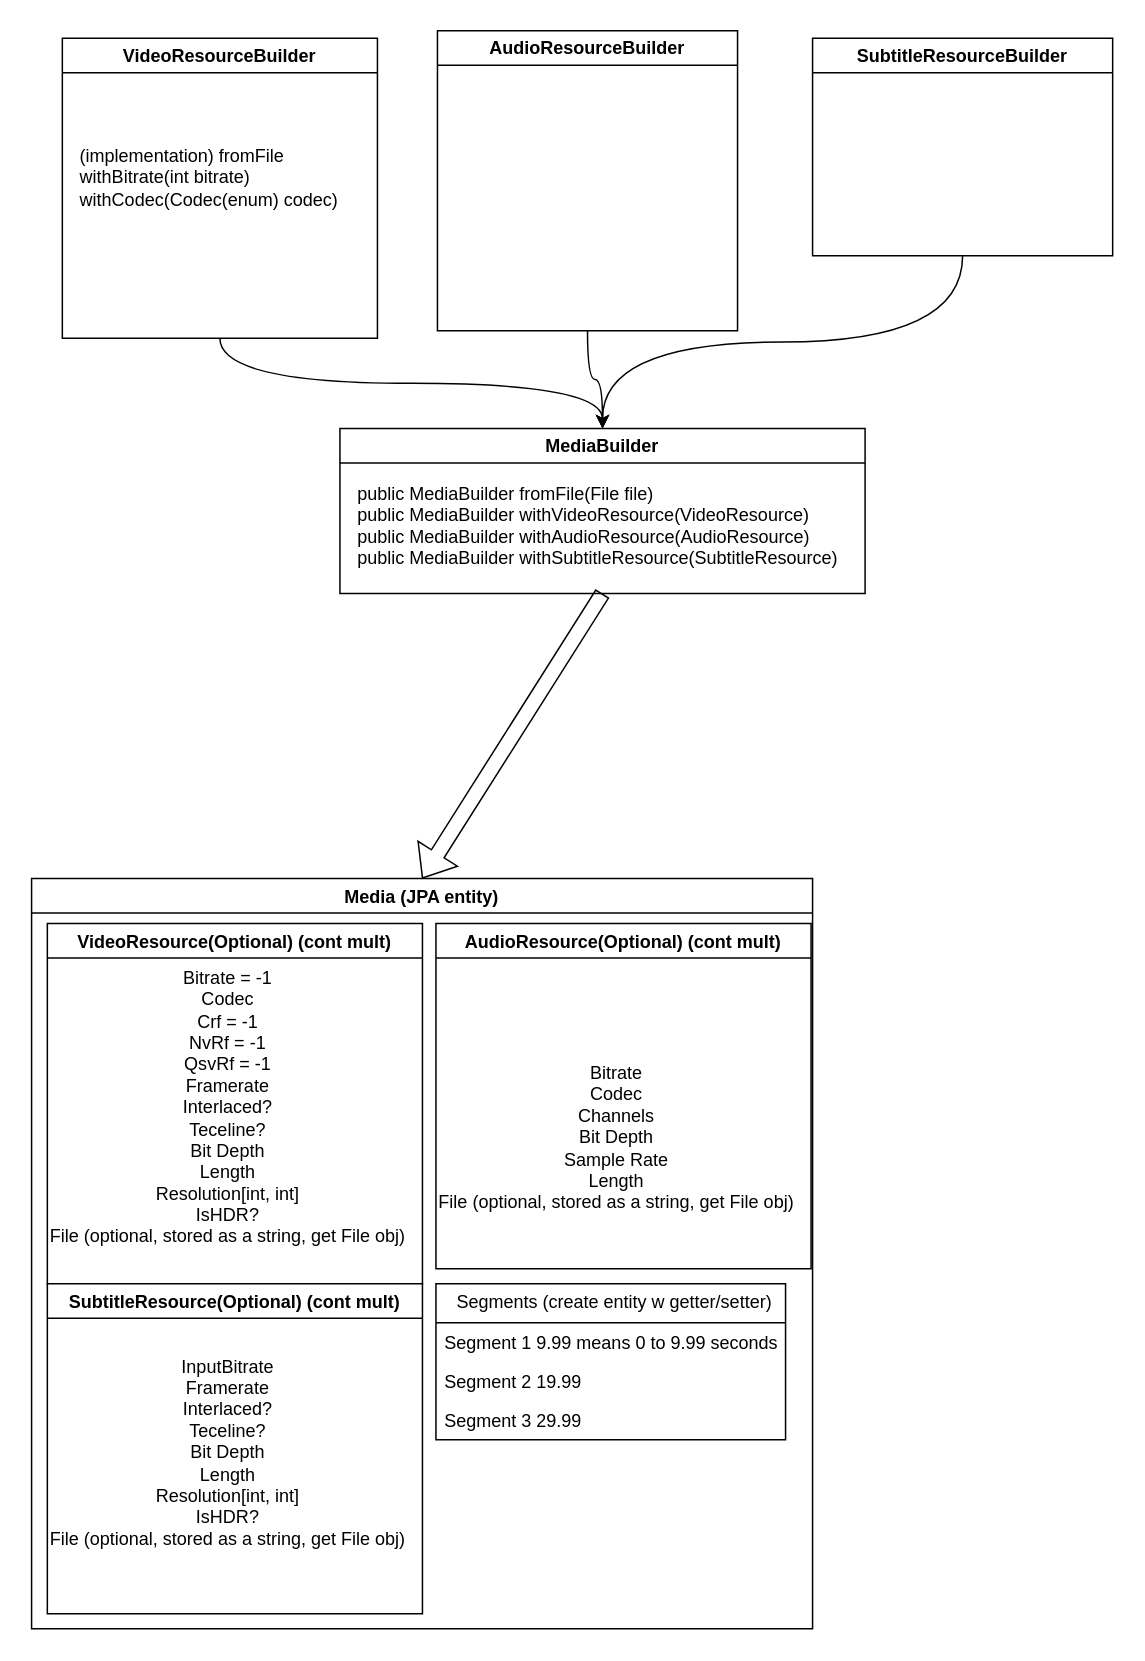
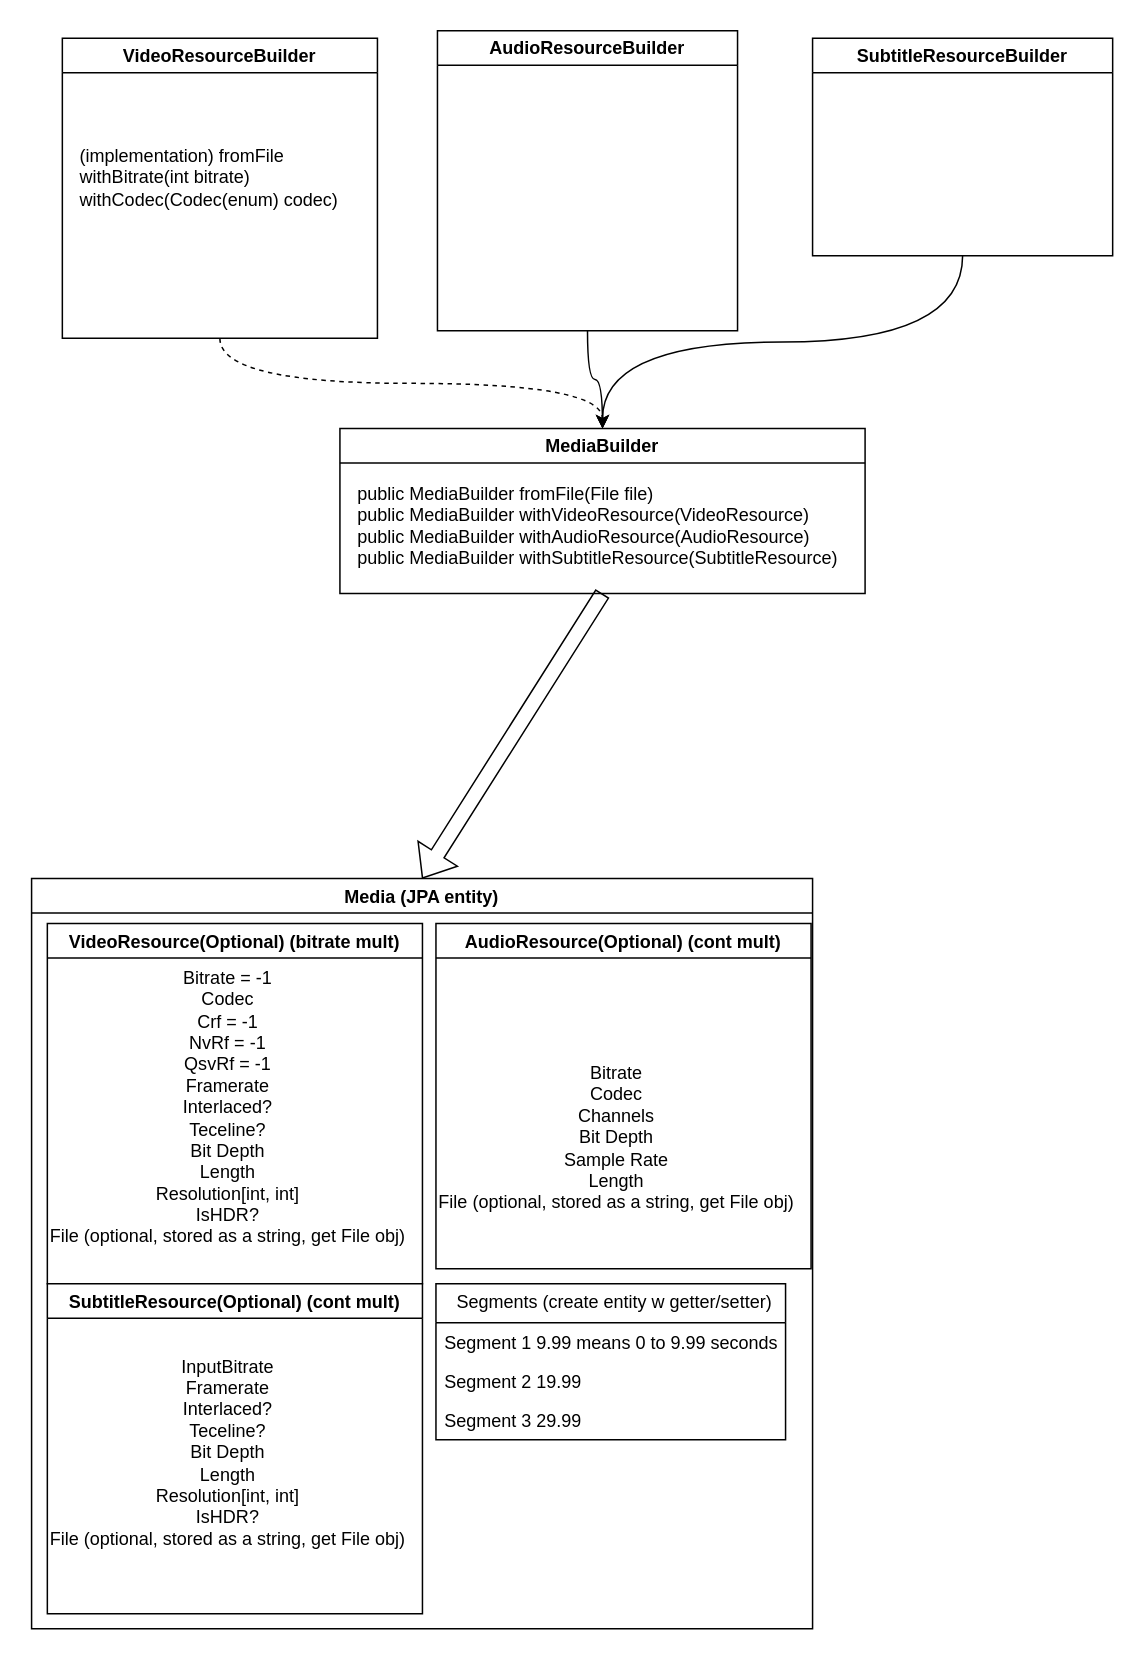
- <mxCell id="15" style="edgeStyle=orthogonalEdgeStyle;rounded=0;orthogonalLoop=1;jettySize=auto;html=1;exitX=0.5;exitY=1;exitDx=0;exitDy=0;entryX=0.5;entryY=0;entryDx=0;entryDy=0;curved=1;" edge="1" parent="1" source="16" target="13"><mxGeometry relative="1" as="geometry" /></mxCell>
+ <mxCell id="15" style="edgeStyle=orthogonalEdgeStyle;rounded=0;orthogonalLoop=1;jettySize=auto;html=1;exitX=0.5;exitY=1;exitDx=0;exitDy=0;entryX=0.5;entryY=0;entryDx=0;entryDy=0;curved=1;dashed=1;" edge="1" parent="1" source="16" target="13"><mxGeometry relative="1" as="geometry" /></mxCell>
- <mxCell id="18" style="edgeStyle=orthogonalEdgeStyle;rounded=0;orthogonalLoop=1;jettySize=auto;html=1;exitX=0.5;exitY=1;exitDx=0;exitDy=0;entryX=0.5;entryY=0;entryDx=0;entryDy=0;curved=1;" edge="1" parent="1" source="19" target="13"><mxGeometry relative="1" as="geometry" /></mxCell>
+ <mxCell id="18" style="edgeStyle=orthogonalEdgeStyle;rounded=0;orthogonalLoop=1;jettySize=auto;html=1;exitX=0.5;exitY=1;exitDx=0;exitDy=0;entryX=0.5;entryY=0;entryDx=0;entryDy=0;curved=1;endArrow=open;" edge="1" parent="1" source="19" target="13"><mxGeometry relative="1" as="geometry" /></mxCell>
- <mxCell id="3" value="VideoResource(Optional) (cont mult)" style="swimlane;" parent="2" vertex="1"><mxGeometry x="10.5" y="30" width="250" height="240" as="geometry" /></mxCell>
+ <mxCell id="3" value="VideoResource(Optional) (bitrate mult)" style="swimlane;" parent="2" vertex="1"><mxGeometry x="10.5" y="30" width="250" height="240" as="geometry" /></mxCell>
